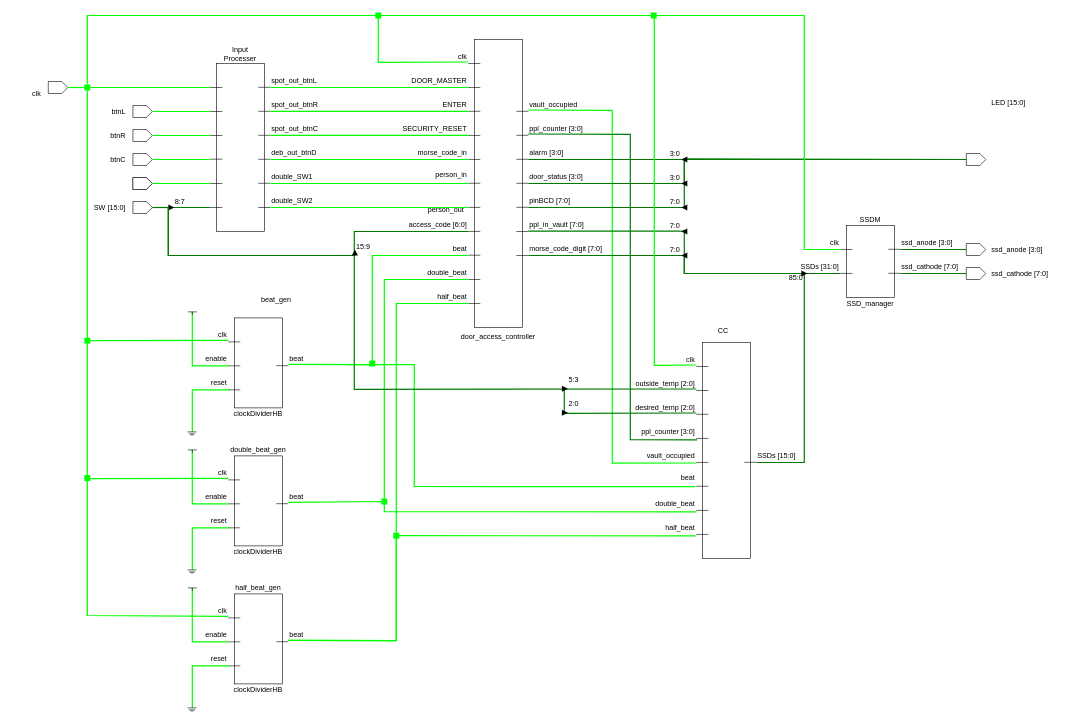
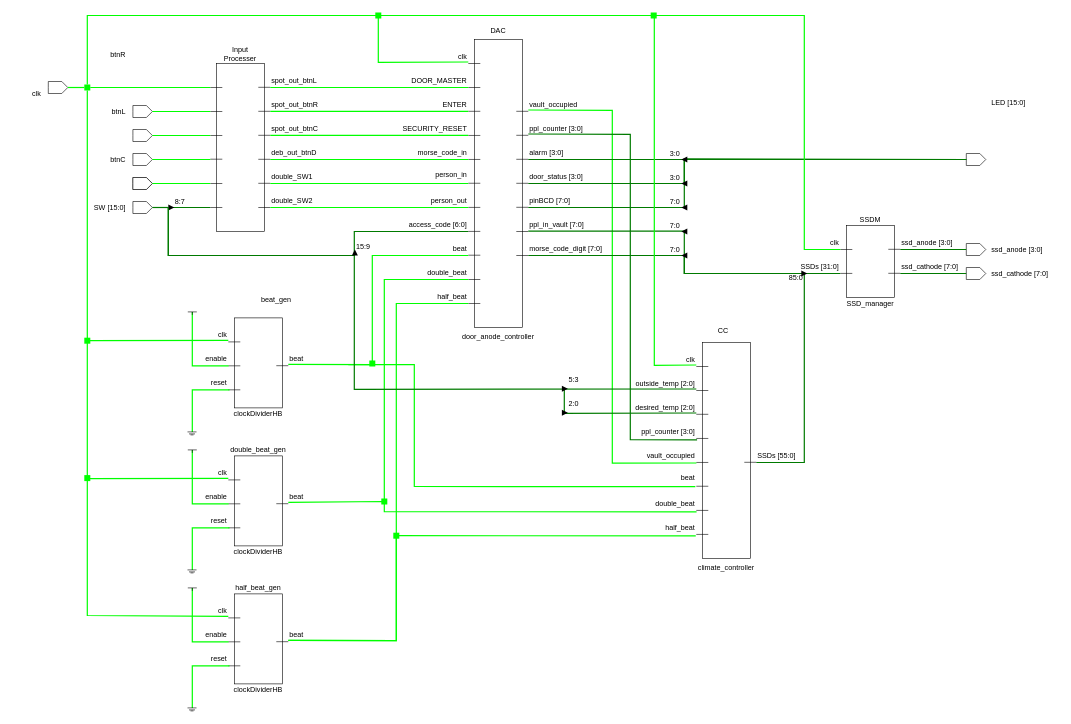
+ <mxCell id="85" value="DAC" style="text;html=1;align=center;verticalAlign=middle;whiteSpace=wrap;rounded=0;" vertex="1" parent="47"><mxGeometry x="130" width="80" height="30" as="geometry" /></mxCell>
- <mxCell id="15" value="btnR" style="text;html=1;align=right;verticalAlign=middle;whiteSpace=wrap;rounded=0;" vertex="1" parent="1"><mxGeometry x="161" y="215" width="50" height="20" as="geometry" /></mxCell>
+ <mxCell id="15" value="btnR" style="text;html=1;align=right;verticalAlign=middle;whiteSpace=wrap;rounded=0;" vertex="1" parent="1"><mxGeometry x="161" y="80" width="50" height="20" as="geometry" /></mxCell>
- <mxCell id="71" value="person_out" style="text;html=1;align=right;verticalAlign=middle;whiteSpace=wrap;rounded=0;" vertex="1" parent="47"><mxGeometry x="25" y="305" width="90" height="17.5" as="geometry" /></mxCell>
+ <mxCell id="71" value="person_out" style="text;html=1;align=right;verticalAlign=middle;whiteSpace=wrap;rounded=0;" vertex="1" parent="47"><mxGeometry x="30" y="290" width="90" height="17.5" as="geometry" /></mxCell>
- <mxCell id="86" value="door_access_controller" style="text;html=1;align=center;verticalAlign=middle;whiteSpace=wrap;rounded=0;" vertex="1" parent="47"><mxGeometry x="110" y="510" width="120" height="30" as="geometry" /></mxCell>
+ <mxCell id="86" value="door_anode_controller" style="text;html=1;align=center;verticalAlign=middle;whiteSpace=wrap;rounded=0;" vertex="1" parent="47"><mxGeometry x="110" y="510" width="120" height="30" as="geometry" /></mxCell>
- <mxCell id="107" value="SSDs [15:0]" style="text;html=1;align=left;verticalAlign=middle;whiteSpace=wrap;rounded=0;" vertex="1" parent="88"><mxGeometry x="220" y="215" width="110" height="17.5" as="geometry" /></mxCell>
+ <mxCell id="107" value="SSDs [55:0]" style="text;html=1;align=left;verticalAlign=middle;whiteSpace=wrap;rounded=0;" vertex="1" parent="88"><mxGeometry x="220" y="215" width="110" height="17.5" as="geometry" /></mxCell>
+ <mxCell id="109" value="climate_controller" style="text;html=1;align=center;verticalAlign=middle;whiteSpace=wrap;rounded=0;" vertex="1" parent="88"><mxGeometry x="110" y="395" width="120" height="30" as="geometry" /></mxCell>
